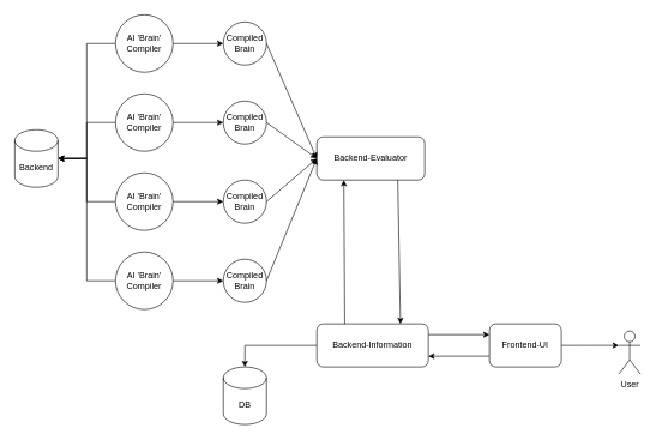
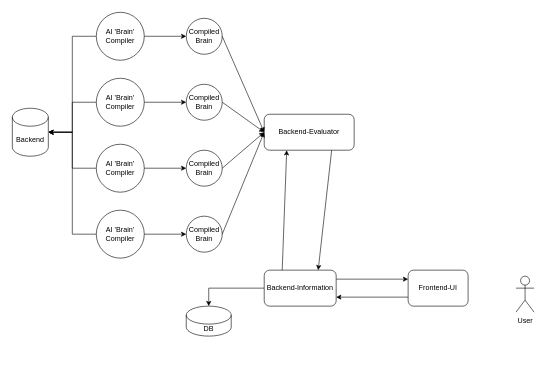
- <mxCell id="25" value="Backend-Information" style="rounded=1;whiteSpace=wrap;html=1;" vertex="1" parent="1"><mxGeometry x="440" y="450" width="155" height="60" as="geometry" /></mxCell>
+ <mxCell id="25" value="Backend-Information" style="rounded=1;whiteSpace=wrap;html=1;" vertex="1" parent="1"><mxGeometry x="440" y="450" width="120" height="60" as="geometry" /></mxCell>
- <mxCell id="30" style="edgeStyle=orthogonalEdgeStyle;rounded=0;orthogonalLoop=1;jettySize=auto;html=1;exitX=1;exitY=0.5;exitDx=0;exitDy=0;entryX=0;entryY=0.333;entryDx=0;entryDy=0;entryPerimeter=0;" edge="1" parent="1" source="31" target="33"><mxGeometry relative="1" as="geometry" /></mxCell>
- <mxCell id="28" value="DB" style="shape=cylinder3;whiteSpace=wrap;html=1;boundedLbl=1;backgroundOutline=1;size=15;" vertex="1" parent="1"><mxGeometry x="310" y="510" width="60" height="80" as="geometry" /></mxCell>
+ <mxCell id="28" value="DB" style="shape=cylinder3;whiteSpace=wrap;html=1;boundedLbl=1;backgroundOutline=1;size=15;" vertex="1" parent="1"><mxGeometry x="310" y="510" width="75" height="50" as="geometry" /></mxCell>
